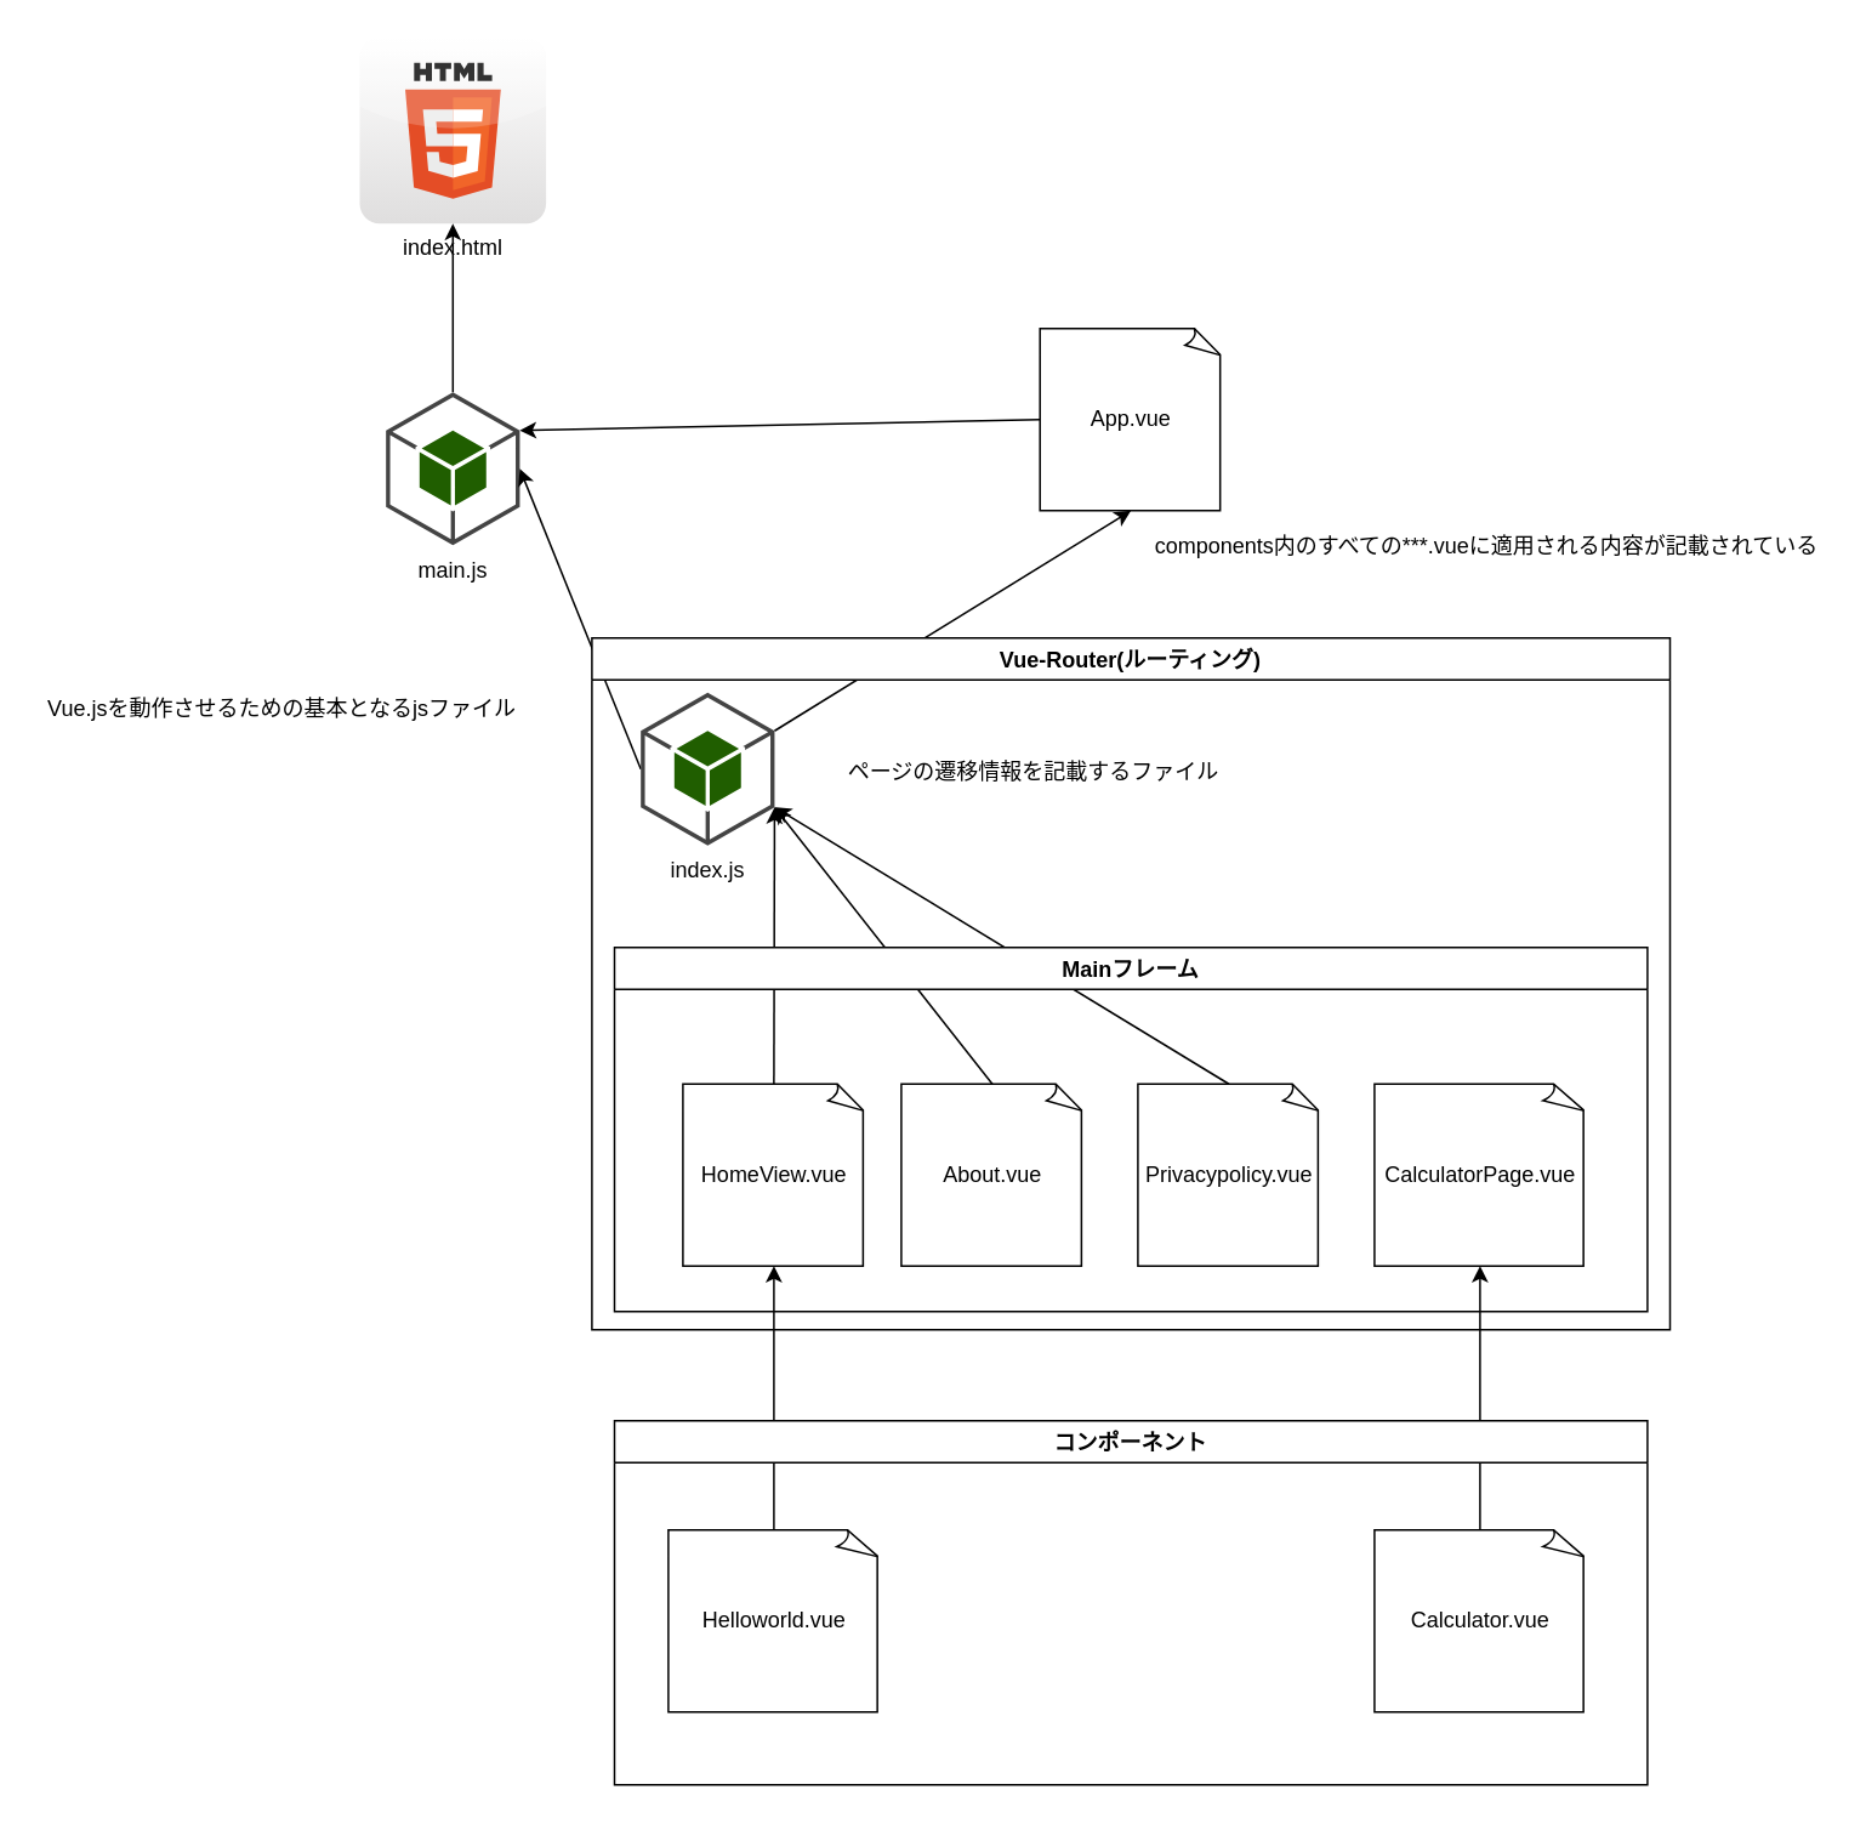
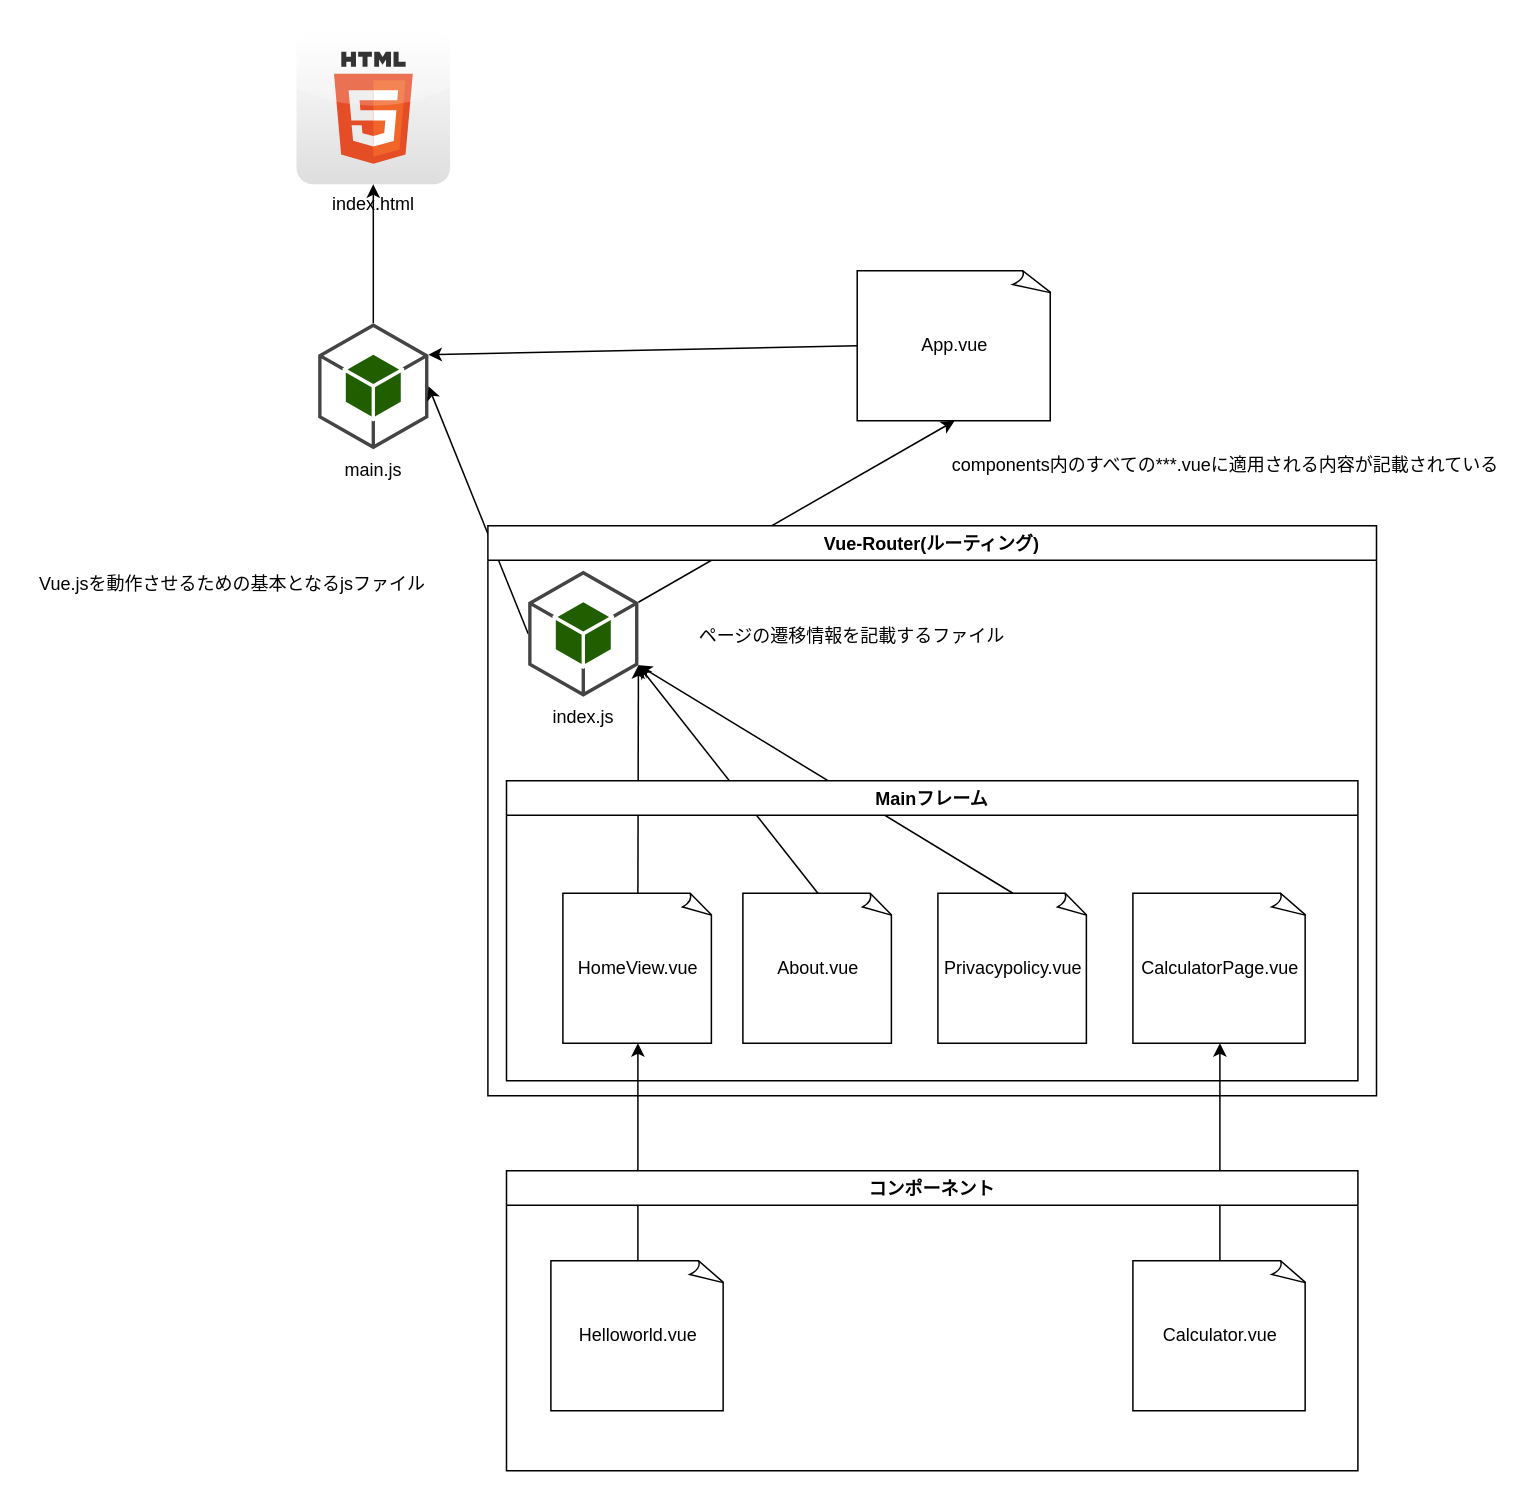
- <mxCell id="3" value="App.vue" style="whiteSpace=wrap;html=1;shape=mxgraph.basic.document" vertex="1" parent="1"><mxGeometry x="570.8" y="180" width="100" height="100" as="geometry" /></mxCell>
+ <mxCell id="3" value="App.vue" style="whiteSpace=wrap;html=1;shape=mxgraph.basic.document" vertex="1" parent="1"><mxGeometry x="570.8" y="180" width="130" height="100" as="geometry" /></mxCell>
- <mxCell id="26" value="components内のすべての***.vueに適用される内容が記載されている" style="text;html=1;resizable=0;autosize=1;align=center;verticalAlign=middle;points=[];fillColor=none;strokeColor=none;rounded=0;" vertex="1" parent="1"><mxGeometry x="628" y="291" width="375" height="18" as="geometry" /></mxCell>
+ <mxCell id="26" value="components内のすべての***.vueに適用される内容が記載されている" style="text;html=1;resizable=0;autosize=1;align=center;verticalAlign=middle;points=[];fillColor=none;strokeColor=none;rounded=0;" vertex="1" parent="1"><mxGeometry x="628" y="301" width="375" height="18" as="geometry" /></mxCell>
